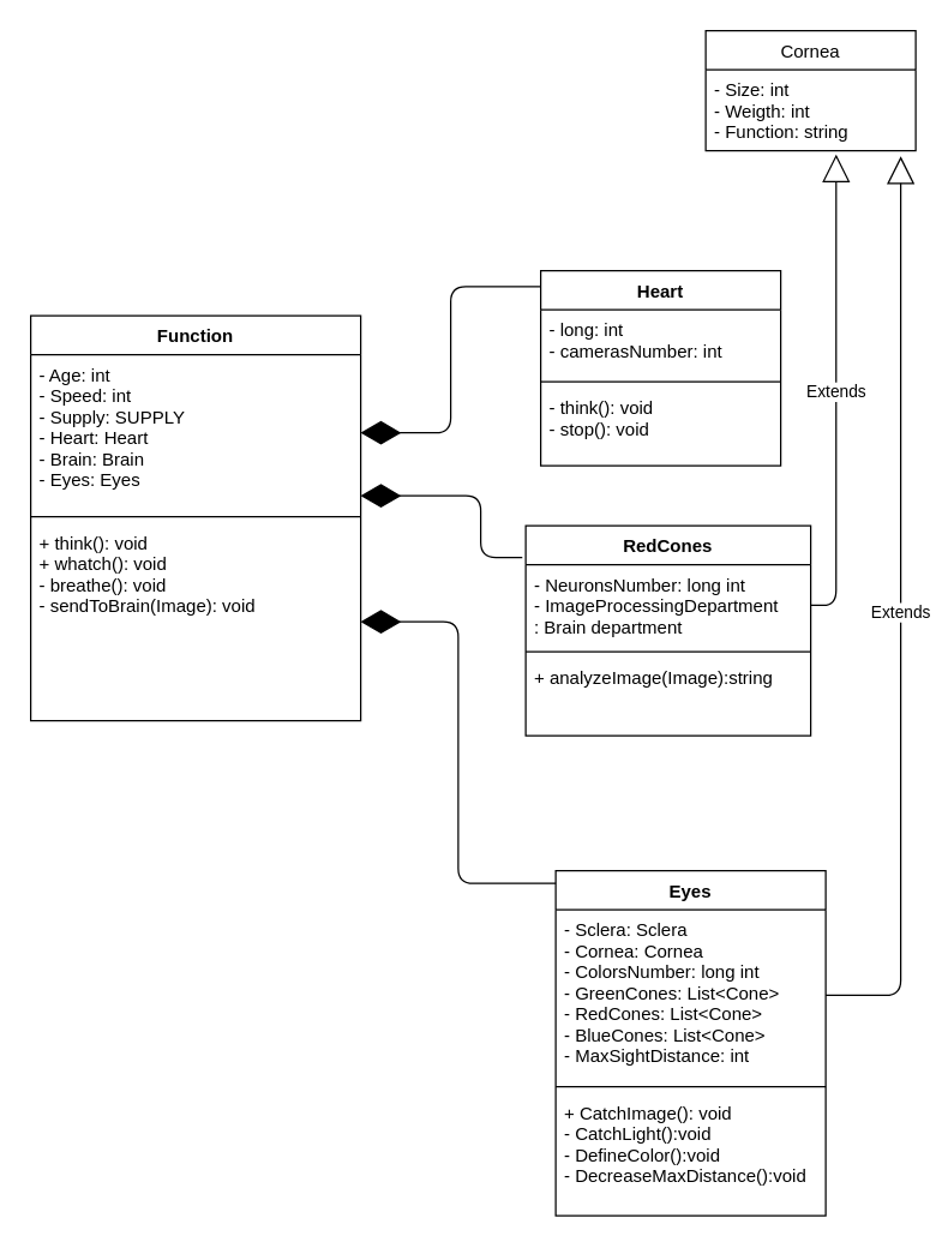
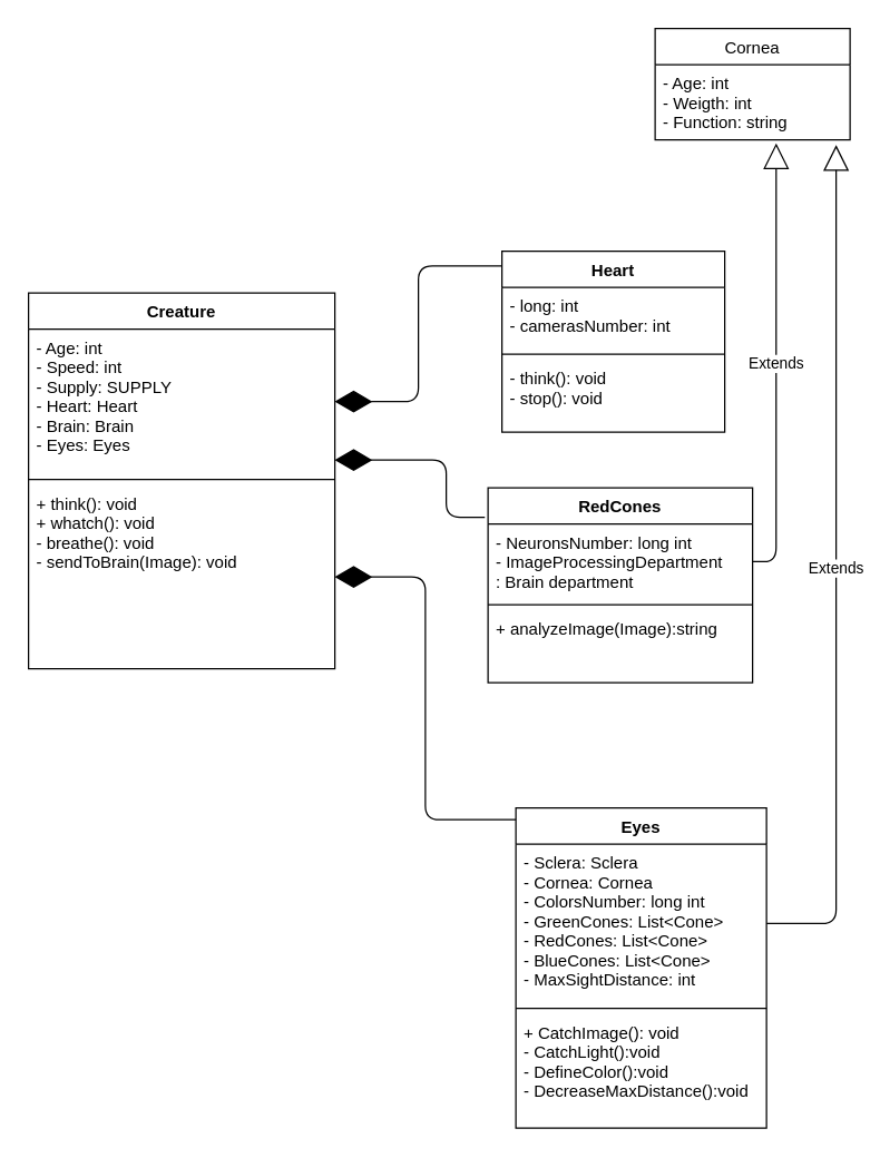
- <mxCell id="7" value="- Size: int&#10;- Weigth: int&#10;- Function: string" style="text;strokeColor=none;fillColor=none;align=left;verticalAlign=top;spacingLeft=4;spacingRight=4;overflow=hidden;rotatable=0;points=[[0,0.5],[1,0.5]];portConstraint=eastwest;" vertex="1" parent="6"><mxGeometry y="26" width="140" height="54" as="geometry" /></mxCell>
+ <mxCell id="7" value="- Age: int&#10;- Weigth: int&#10;- Function: string" style="text;strokeColor=none;fillColor=none;align=left;verticalAlign=top;spacingLeft=4;spacingRight=4;overflow=hidden;rotatable=0;points=[[0,0.5],[1,0.5]];portConstraint=eastwest;" vertex="1" parent="6"><mxGeometry y="26" width="140" height="54" as="geometry" /></mxCell>
- <mxCell id="2" value="Function" style="swimlane;fontStyle=1;align=center;verticalAlign=top;childLayout=stackLayout;horizontal=1;startSize=26;horizontalStack=0;resizeParent=1;resizeParentMax=0;resizeLast=0;collapsible=1;marginBottom=0;" vertex="1" parent="1"><mxGeometry x="20" y="210" width="220" height="270" as="geometry" /></mxCell>
+ <mxCell id="2" value="Creature" style="swimlane;fontStyle=1;align=center;verticalAlign=top;childLayout=stackLayout;horizontal=1;startSize=26;horizontalStack=0;resizeParent=1;resizeParentMax=0;resizeLast=0;collapsible=1;marginBottom=0;" vertex="1" parent="1"><mxGeometry x="20" y="210" width="220" height="270" as="geometry" /></mxCell>
